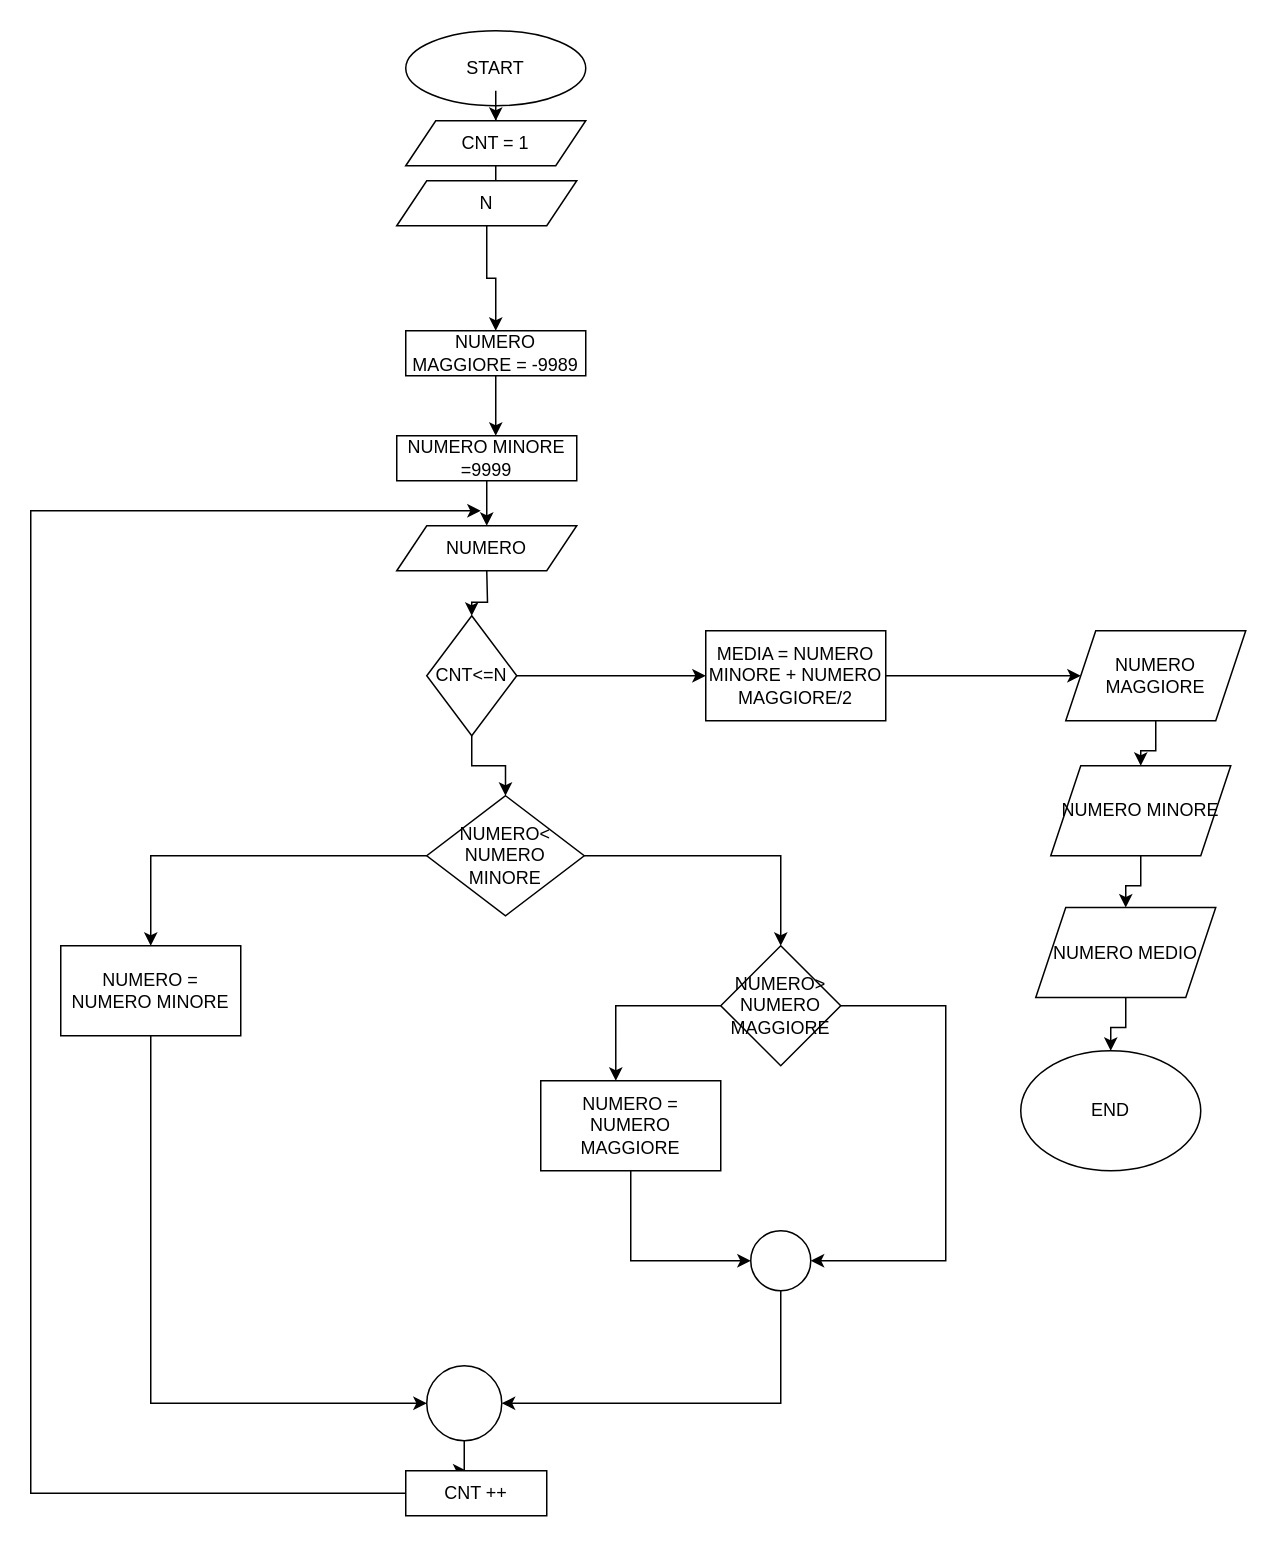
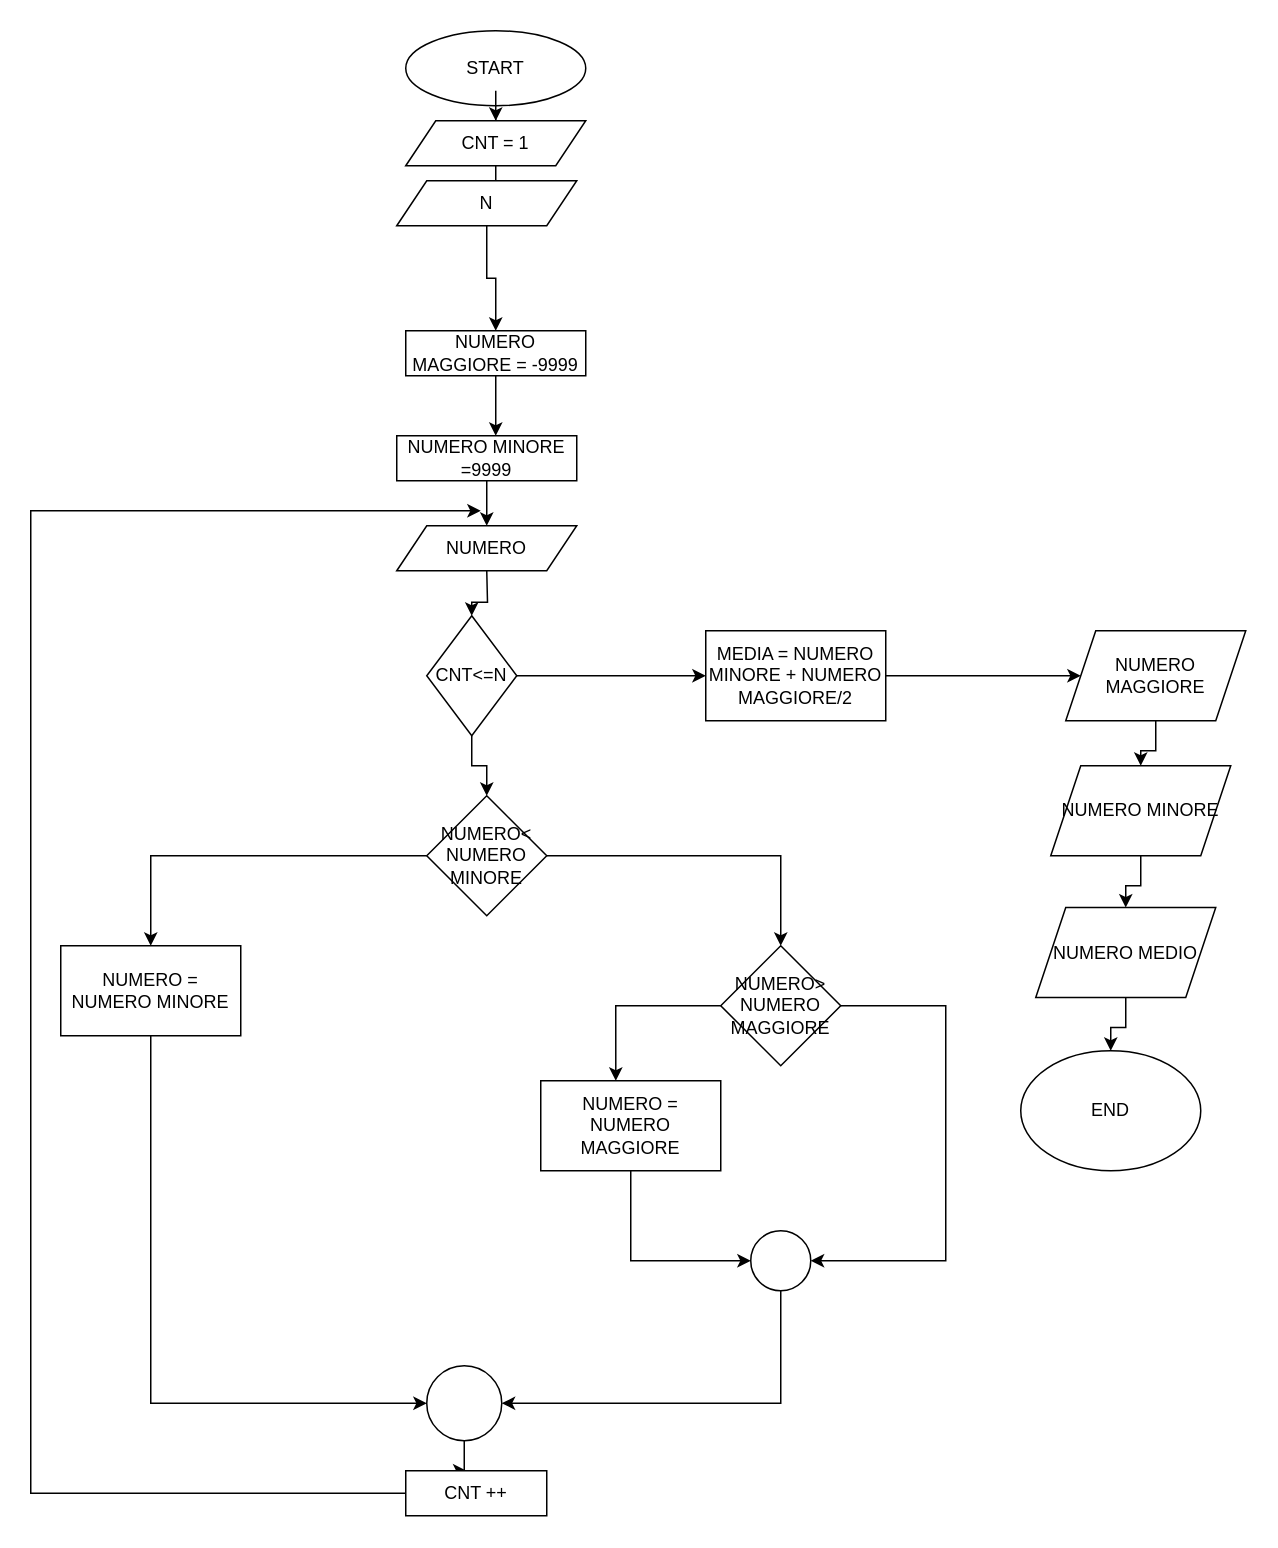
- <mxCell id="11" value="NUMERO MAGGIORE = -9989" style="rounded=0;whiteSpace=wrap;html=1;" vertex="1" parent="1"><mxGeometry x="270" y="220" width="120" height="30" as="geometry" /></mxCell>
+ <mxCell id="11" value="NUMERO MAGGIORE = -9999" style="rounded=0;whiteSpace=wrap;html=1;" vertex="1" parent="1"><mxGeometry x="270" y="220" width="120" height="30" as="geometry" /></mxCell>
- <mxCell id="21" value="&lt;div&gt;NUMERO&amp;lt;&lt;/div&gt;&lt;div&gt;NUMERO&lt;/div&gt;&lt;div&gt;MINORE&lt;br&gt;&lt;/div&gt;" style="rhombus;whiteSpace=wrap;html=1;" vertex="1" parent="1"><mxGeometry x="284" y="530" width="105" height="80" as="geometry" /></mxCell>
+ <mxCell id="21" value="&lt;div&gt;NUMERO&amp;lt;&lt;/div&gt;&lt;div&gt;NUMERO&lt;/div&gt;&lt;div&gt;MINORE&lt;br&gt;&lt;/div&gt;" style="rhombus;whiteSpace=wrap;html=1;" vertex="1" parent="1"><mxGeometry x="284" y="530" width="80" height="80" as="geometry" /></mxCell>
